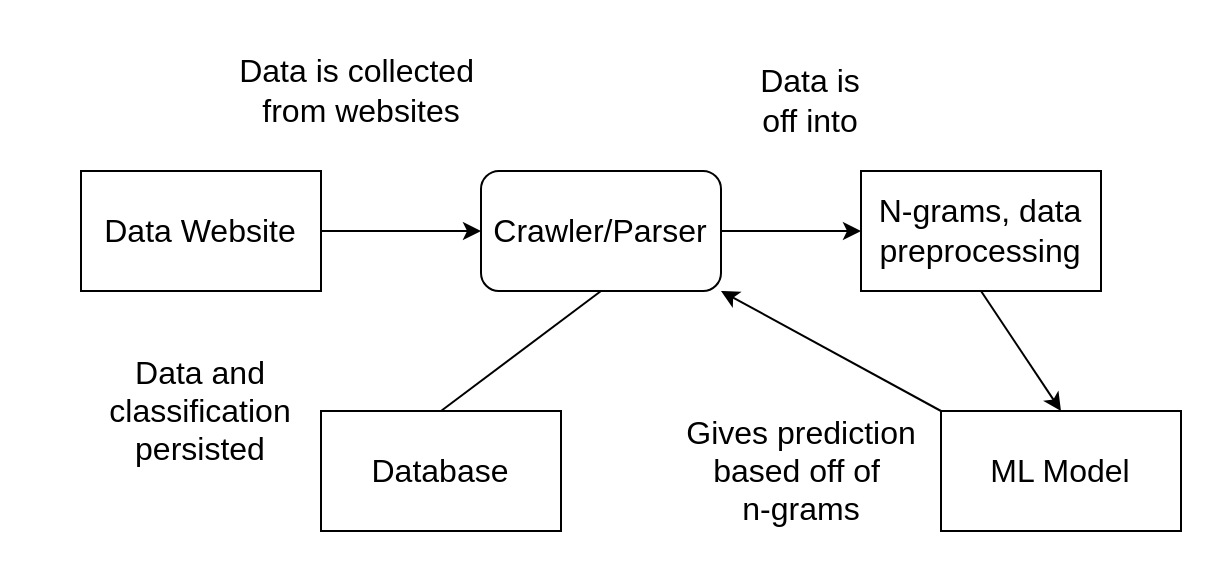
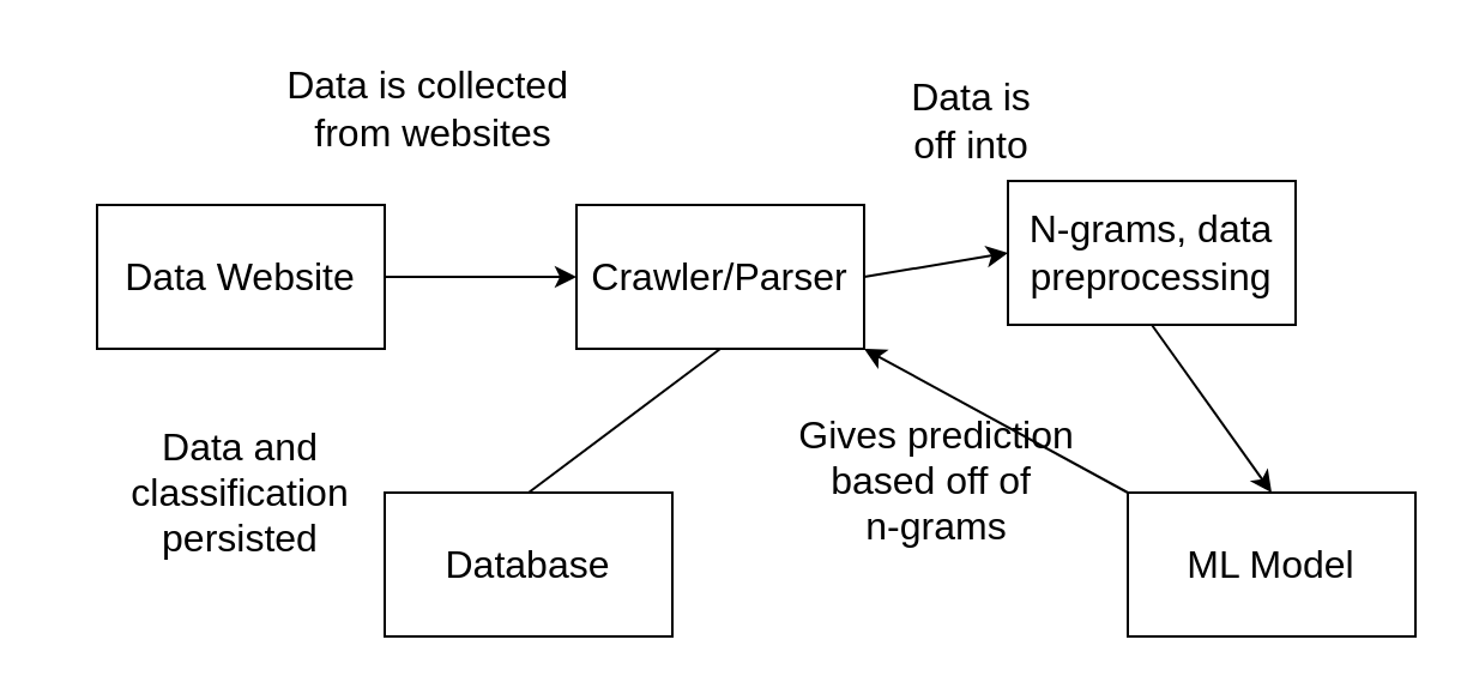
- <mxCell id="3" value="&lt;font style=&quot;font-size: 16px;&quot;&gt;Crawler/Parser&lt;/font&gt;" style="whiteSpace=wrap;html=1;rounded=1;" vertex="1" parent="1"><mxGeometry x="240" y="85" width="120" height="60" as="geometry" /></mxCell>
+ <mxCell id="3" value="&lt;font style=&quot;font-size: 16px;&quot;&gt;Crawler/Parser&lt;/font&gt;" style="rounded=0;whiteSpace=wrap;html=1;" vertex="1" parent="1"><mxGeometry x="240" y="85" width="120" height="60" as="geometry" /></mxCell>
- <mxCell id="4" value="&lt;font style=&quot;font-size: 16px;&quot;&gt;N-grams, data preprocessing&lt;/font&gt;" style="rounded=0;whiteSpace=wrap;html=1;" vertex="1" parent="1"><mxGeometry x="430" y="85" width="120" height="60" as="geometry" /></mxCell>
+ <mxCell id="4" value="&lt;font style=&quot;font-size: 16px;&quot;&gt;N-grams, data preprocessing&lt;/font&gt;" style="rounded=0;whiteSpace=wrap;html=1;" vertex="1" parent="1"><mxGeometry x="420" y="75" width="120" height="60" as="geometry" /></mxCell>
- <mxCell id="14" value="Gives prediction&lt;br&gt;based off of&amp;nbsp;&lt;br&gt;n-grams" style="text;html=1;align=center;verticalAlign=middle;resizable=0;points=[];autosize=1;strokeColor=none;fillColor=none;fontSize=16;" vertex="1" parent="1"><mxGeometry x="330" y="200" width="140" height="70" as="geometry" /></mxCell>
+ <mxCell id="14" value="Gives prediction&lt;br&gt;based off of&amp;nbsp;&lt;br&gt;n-grams" style="text;html=1;align=center;verticalAlign=middle;resizable=0;points=[];autosize=1;strokeColor=none;fillColor=none;fontSize=16;" vertex="1" parent="1"><mxGeometry x="320" y="165" width="140" height="70" as="geometry" /></mxCell>
